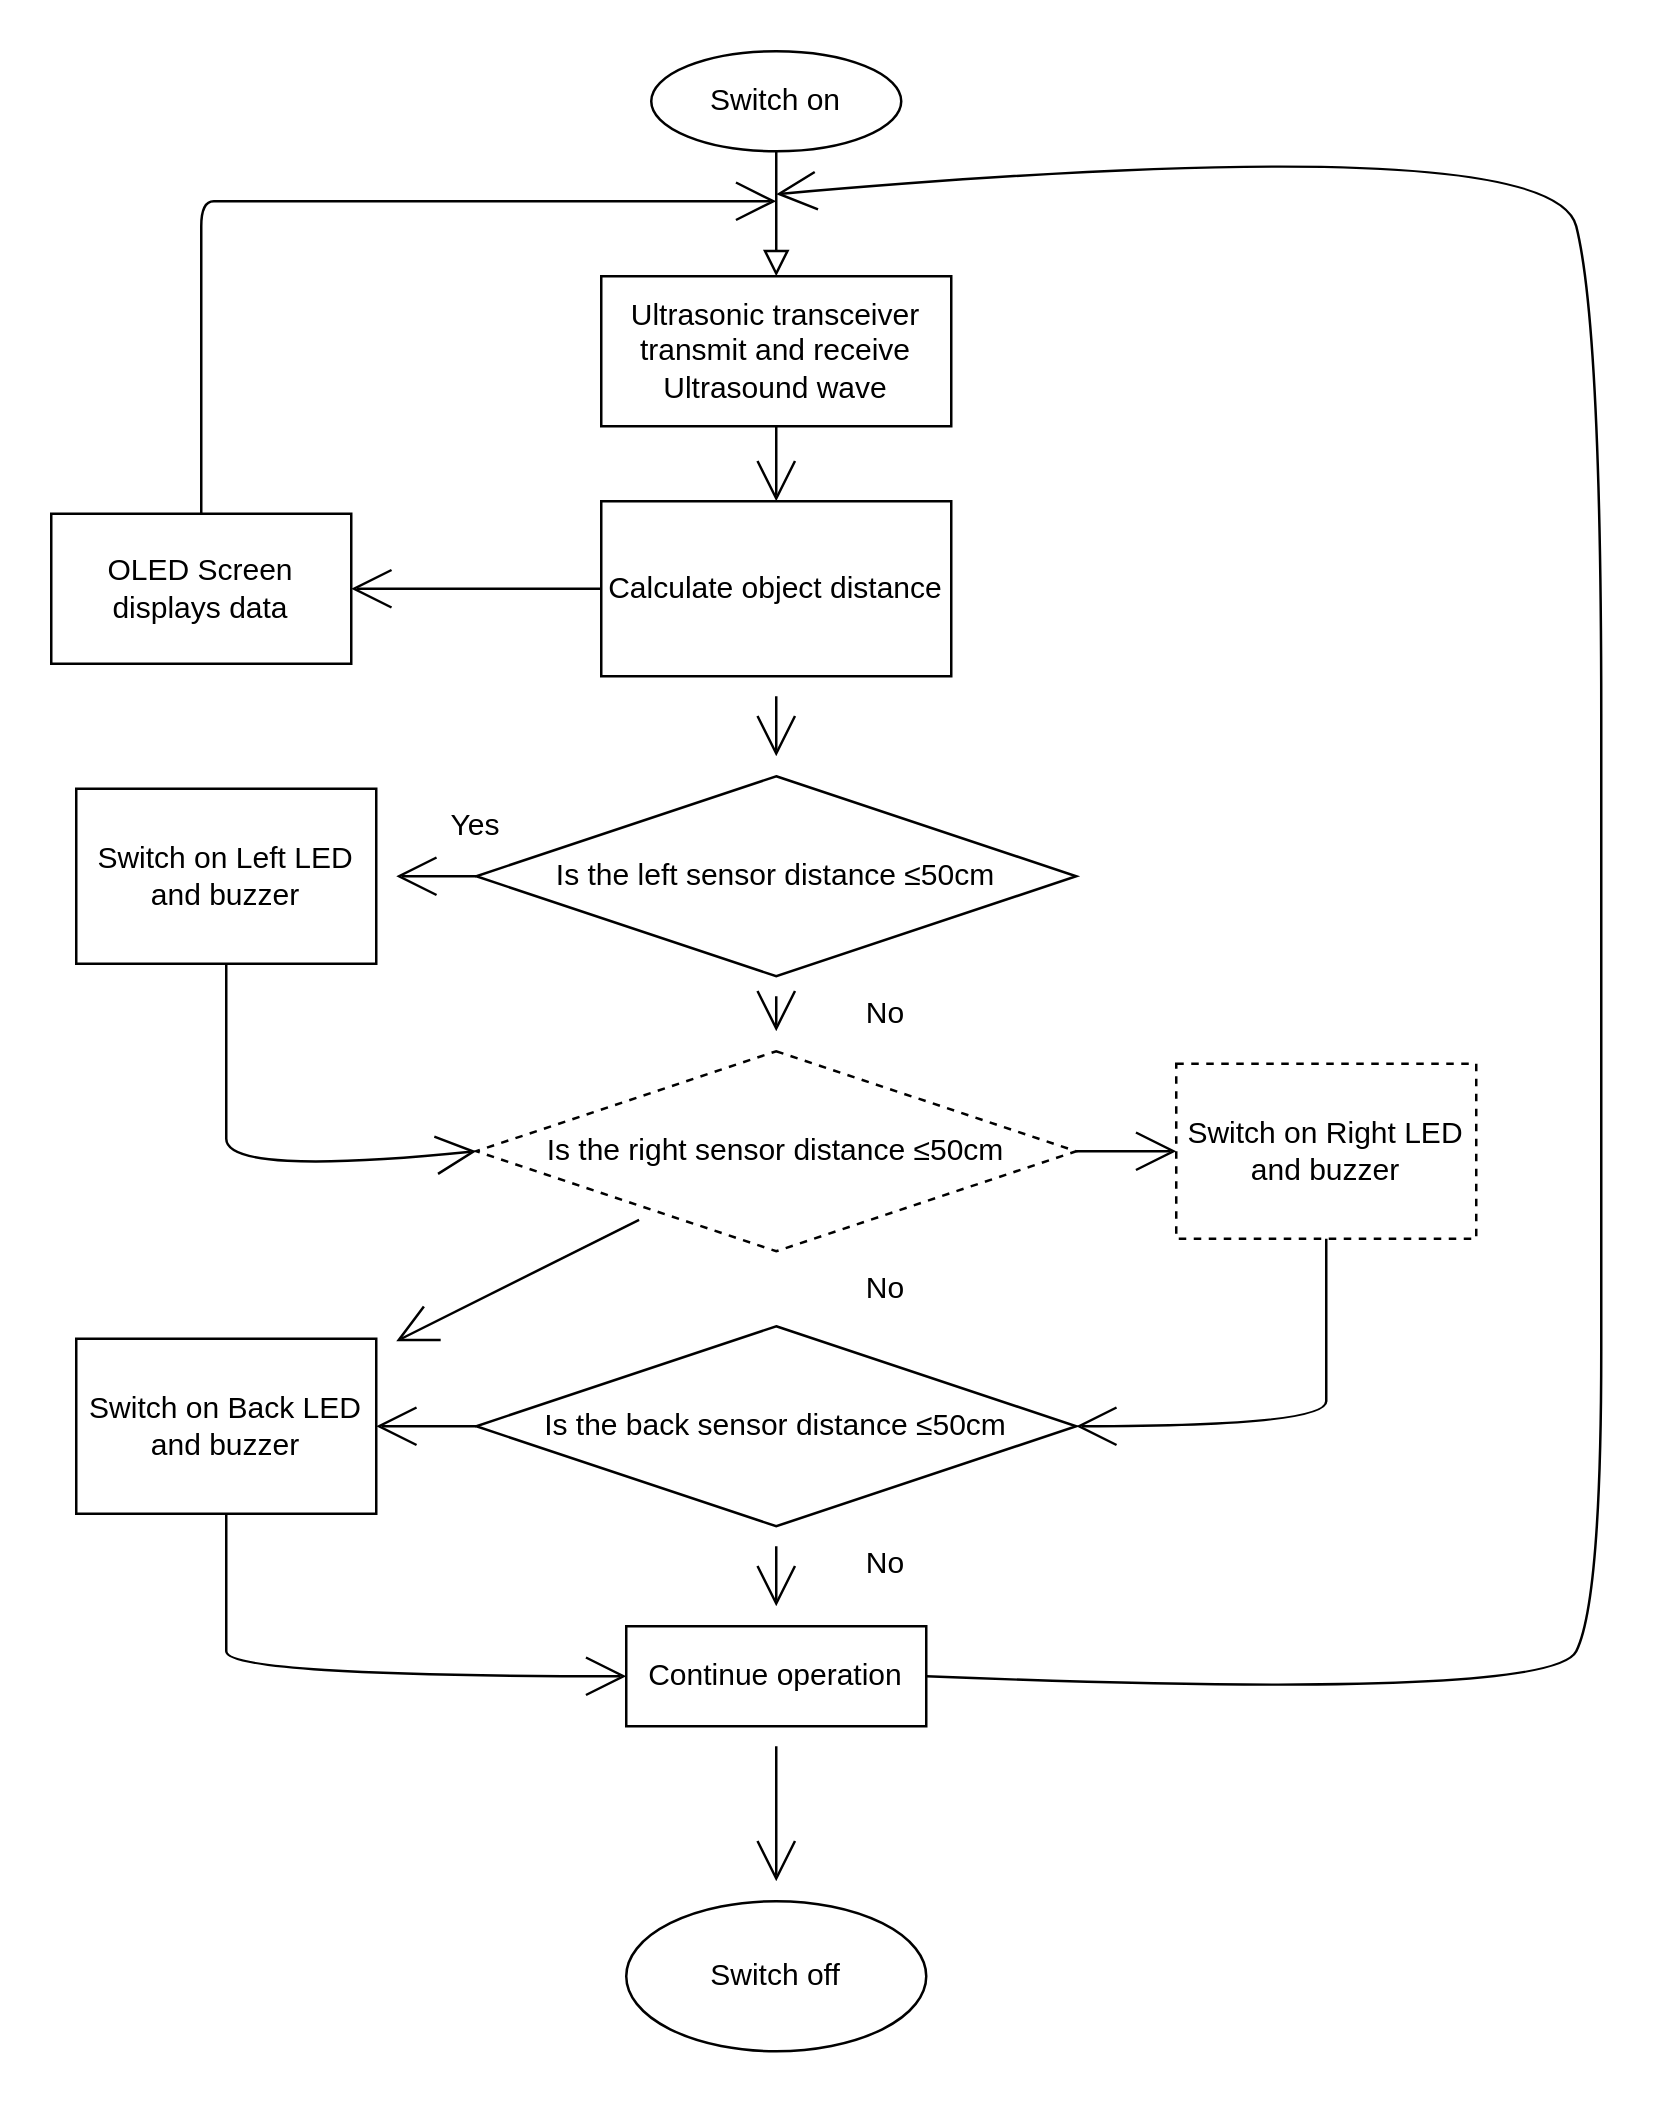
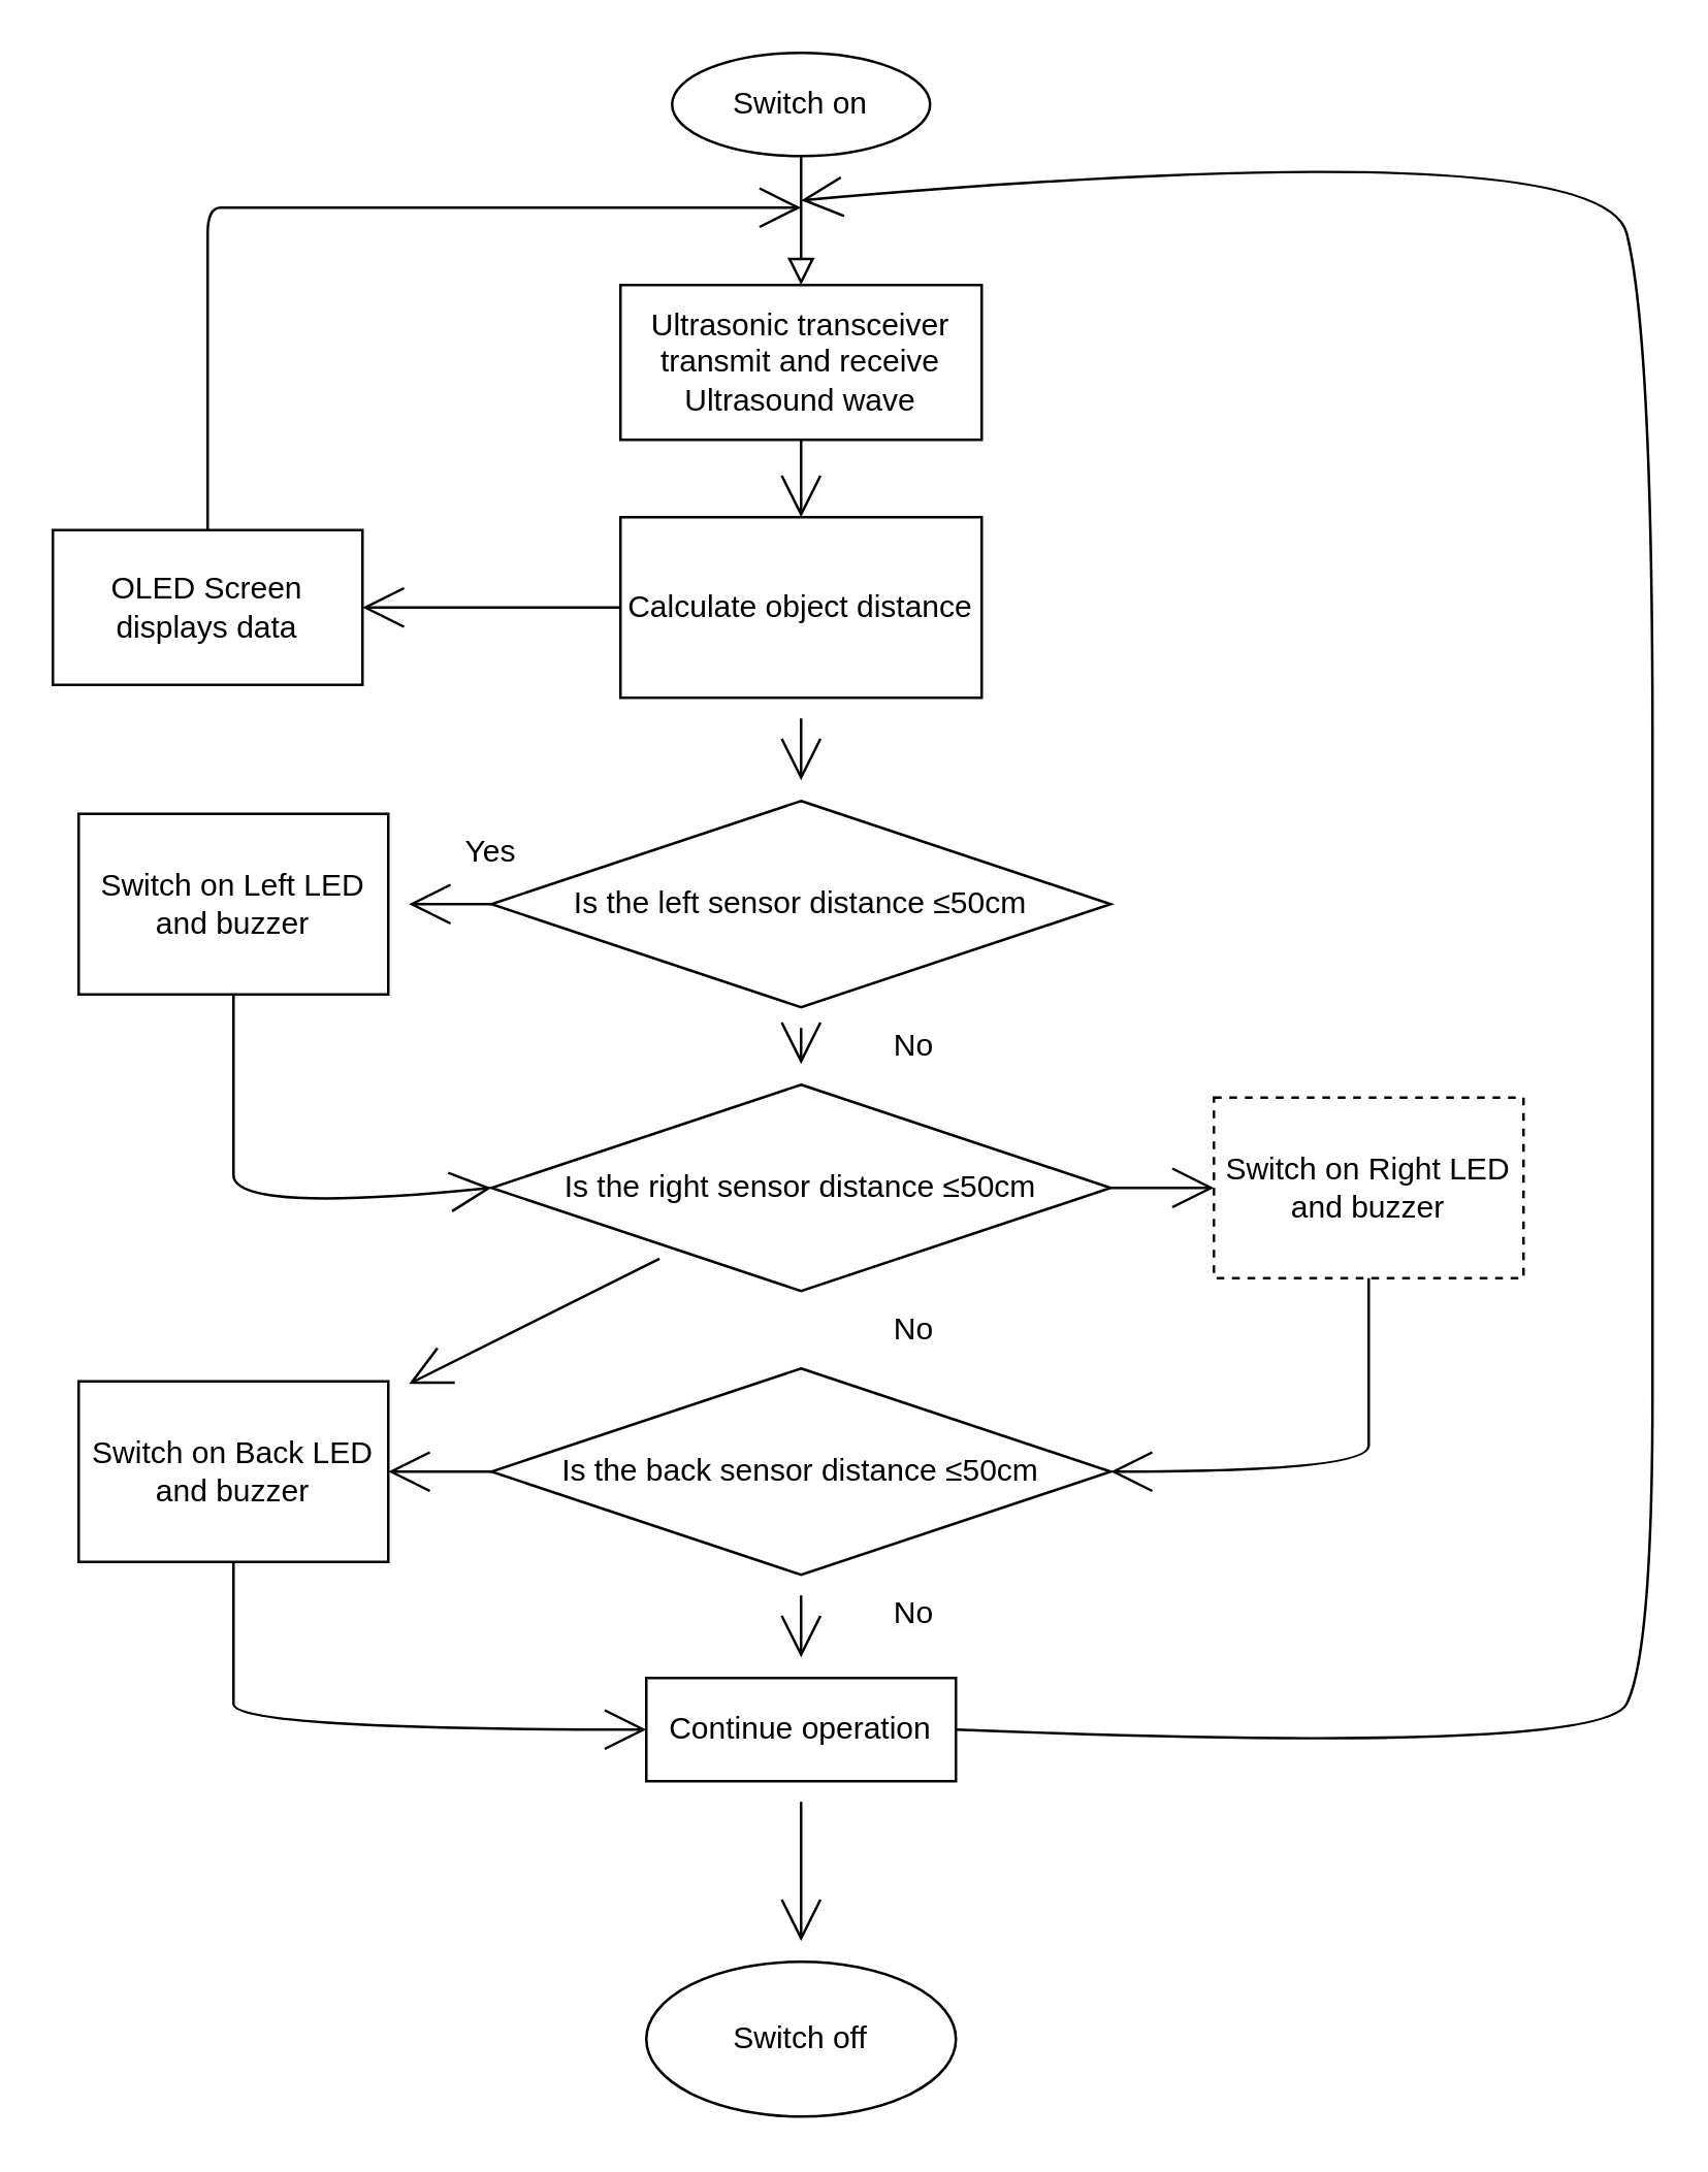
- <mxCell id="15" value="Is the right sensor distance ≤50cm" style="rhombus;whiteSpace=wrap;html=1;hachureGap=4;dashed=1;" vertex="1" parent="1"><mxGeometry x="190" y="420" width="240" height="80" as="geometry" /></mxCell>
+ <mxCell id="15" value="Is the right sensor distance ≤50cm" style="rhombus;whiteSpace=wrap;html=1;hachureGap=4;" vertex="1" parent="1"><mxGeometry x="190" y="420" width="240" height="80" as="geometry" /></mxCell>
